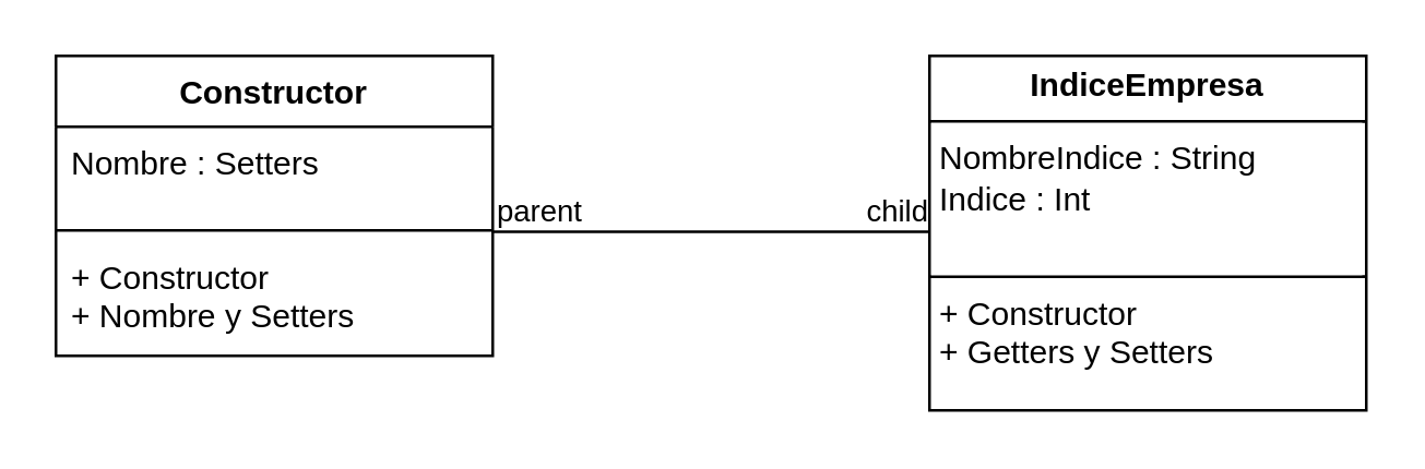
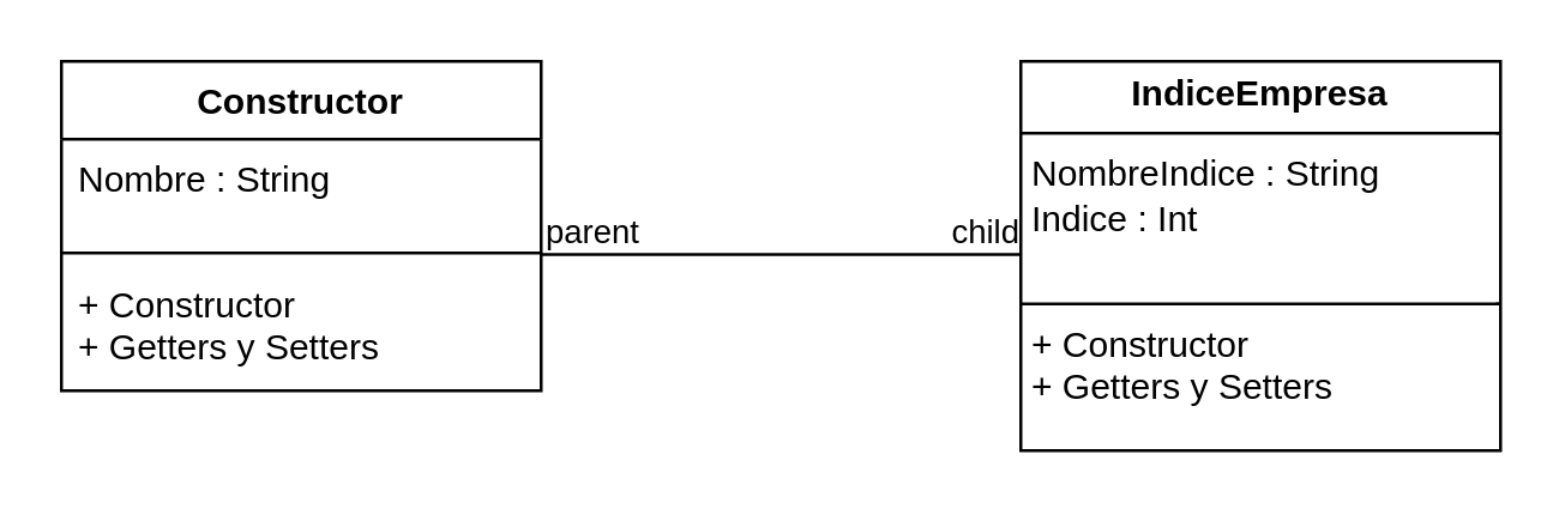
- <mxCell id="3" value="Nombre : Setters" style="text;strokeColor=none;fillColor=none;align=left;verticalAlign=top;spacingLeft=4;spacingRight=4;overflow=hidden;rotatable=0;points=[[0,0.5],[1,0.5]];portConstraint=eastwest;whiteSpace=wrap;html=1;" vertex="1" parent="2"><mxGeometry y="26" width="160" height="34" as="geometry" /></mxCell>
+ <mxCell id="3" value="Nombre : String" style="text;strokeColor=none;fillColor=none;align=left;verticalAlign=top;spacingLeft=4;spacingRight=4;overflow=hidden;rotatable=0;points=[[0,0.5],[1,0.5]];portConstraint=eastwest;whiteSpace=wrap;html=1;" vertex="1" parent="2"><mxGeometry y="26" width="160" height="34" as="geometry" /></mxCell>
- <mxCell id="5" value="+ Constructor&lt;div&gt;+ Nombre y Setters&lt;/div&gt;" style="text;strokeColor=none;fillColor=none;align=left;verticalAlign=top;spacingLeft=4;spacingRight=4;overflow=hidden;rotatable=0;points=[[0,0.5],[1,0.5]];portConstraint=eastwest;whiteSpace=wrap;html=1;" vertex="1" parent="2"><mxGeometry y="68" width="160" height="42" as="geometry" /></mxCell>
+ <mxCell id="5" value="+ Constructor&lt;div&gt;+ Getters y Setters&lt;/div&gt;" style="text;strokeColor=none;fillColor=none;align=left;verticalAlign=top;spacingLeft=4;spacingRight=4;overflow=hidden;rotatable=0;points=[[0,0.5],[1,0.5]];portConstraint=eastwest;whiteSpace=wrap;html=1;" vertex="1" parent="2"><mxGeometry y="68" width="160" height="42" as="geometry" /></mxCell>
